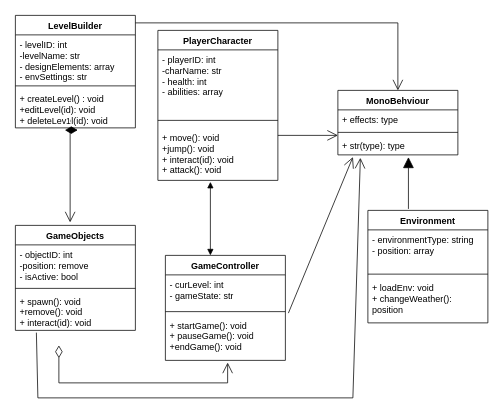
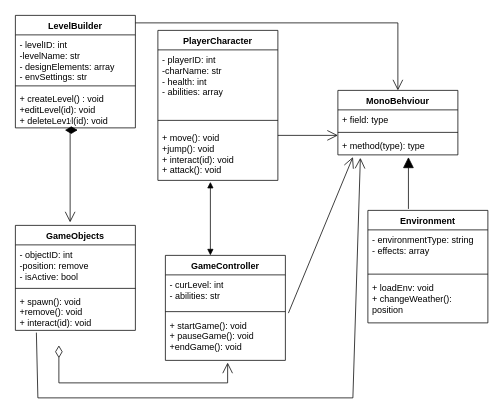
- <mxCell id="3" value="+ effects: type" style="text;strokeColor=none;fillColor=none;align=left;verticalAlign=top;spacingLeft=4;spacingRight=4;overflow=hidden;rotatable=0;points=[[0,0.5],[1,0.5]];portConstraint=eastwest;whiteSpace=wrap;html=1;" vertex="1" parent="2"><mxGeometry y="26" width="160" height="26" as="geometry" /></mxCell>
+ <mxCell id="3" value="+ field: type" style="text;strokeColor=none;fillColor=none;align=left;verticalAlign=top;spacingLeft=4;spacingRight=4;overflow=hidden;rotatable=0;points=[[0,0.5],[1,0.5]];portConstraint=eastwest;whiteSpace=wrap;html=1;" vertex="1" parent="2"><mxGeometry y="26" width="160" height="26" as="geometry" /></mxCell>
- <mxCell id="5" value="+ str(type): type" style="text;strokeColor=none;fillColor=none;align=left;verticalAlign=top;spacingLeft=4;spacingRight=4;overflow=hidden;rotatable=0;points=[[0,0.5],[1,0.5]];portConstraint=eastwest;whiteSpace=wrap;html=1;" vertex="1" parent="2"><mxGeometry y="60" width="160" height="26" as="geometry" /></mxCell>
+ <mxCell id="5" value="+ method(type): type" style="text;strokeColor=none;fillColor=none;align=left;verticalAlign=top;spacingLeft=4;spacingRight=4;overflow=hidden;rotatable=0;points=[[0,0.5],[1,0.5]];portConstraint=eastwest;whiteSpace=wrap;html=1;" vertex="1" parent="2"><mxGeometry y="60" width="160" height="26" as="geometry" /></mxCell>
- <mxCell id="15" value="- environmentType: string&lt;div&gt;- position: array&lt;/div&gt;" style="text;strokeColor=none;fillColor=none;align=left;verticalAlign=top;spacingLeft=4;spacingRight=4;overflow=hidden;rotatable=0;points=[[0,0.5],[1,0.5]];portConstraint=eastwest;whiteSpace=wrap;html=1;" vertex="1" parent="14"><mxGeometry y="26" width="160" height="54" as="geometry" /></mxCell>
+ <mxCell id="15" value="- environmentType: string&lt;div&gt;- effects: array&lt;/div&gt;" style="text;strokeColor=none;fillColor=none;align=left;verticalAlign=top;spacingLeft=4;spacingRight=4;overflow=hidden;rotatable=0;points=[[0,0.5],[1,0.5]];portConstraint=eastwest;whiteSpace=wrap;html=1;" vertex="1" parent="14"><mxGeometry y="26" width="160" height="54" as="geometry" /></mxCell>
- <mxCell id="19" value="- curLevel: int&lt;div&gt;- gameState: str&lt;/div&gt;" style="text;strokeColor=none;fillColor=none;align=left;verticalAlign=top;spacingLeft=4;spacingRight=4;overflow=hidden;rotatable=0;points=[[0,0.5],[1,0.5]];portConstraint=eastwest;whiteSpace=wrap;html=1;" vertex="1" parent="18"><mxGeometry y="26" width="160" height="44" as="geometry" /></mxCell>
+ <mxCell id="19" value="- curLevel: int&lt;div&gt;- abilities: str&lt;/div&gt;" style="text;strokeColor=none;fillColor=none;align=left;verticalAlign=top;spacingLeft=4;spacingRight=4;overflow=hidden;rotatable=0;points=[[0,0.5],[1,0.5]];portConstraint=eastwest;whiteSpace=wrap;html=1;" vertex="1" parent="18"><mxGeometry y="26" width="160" height="44" as="geometry" /></mxCell>
